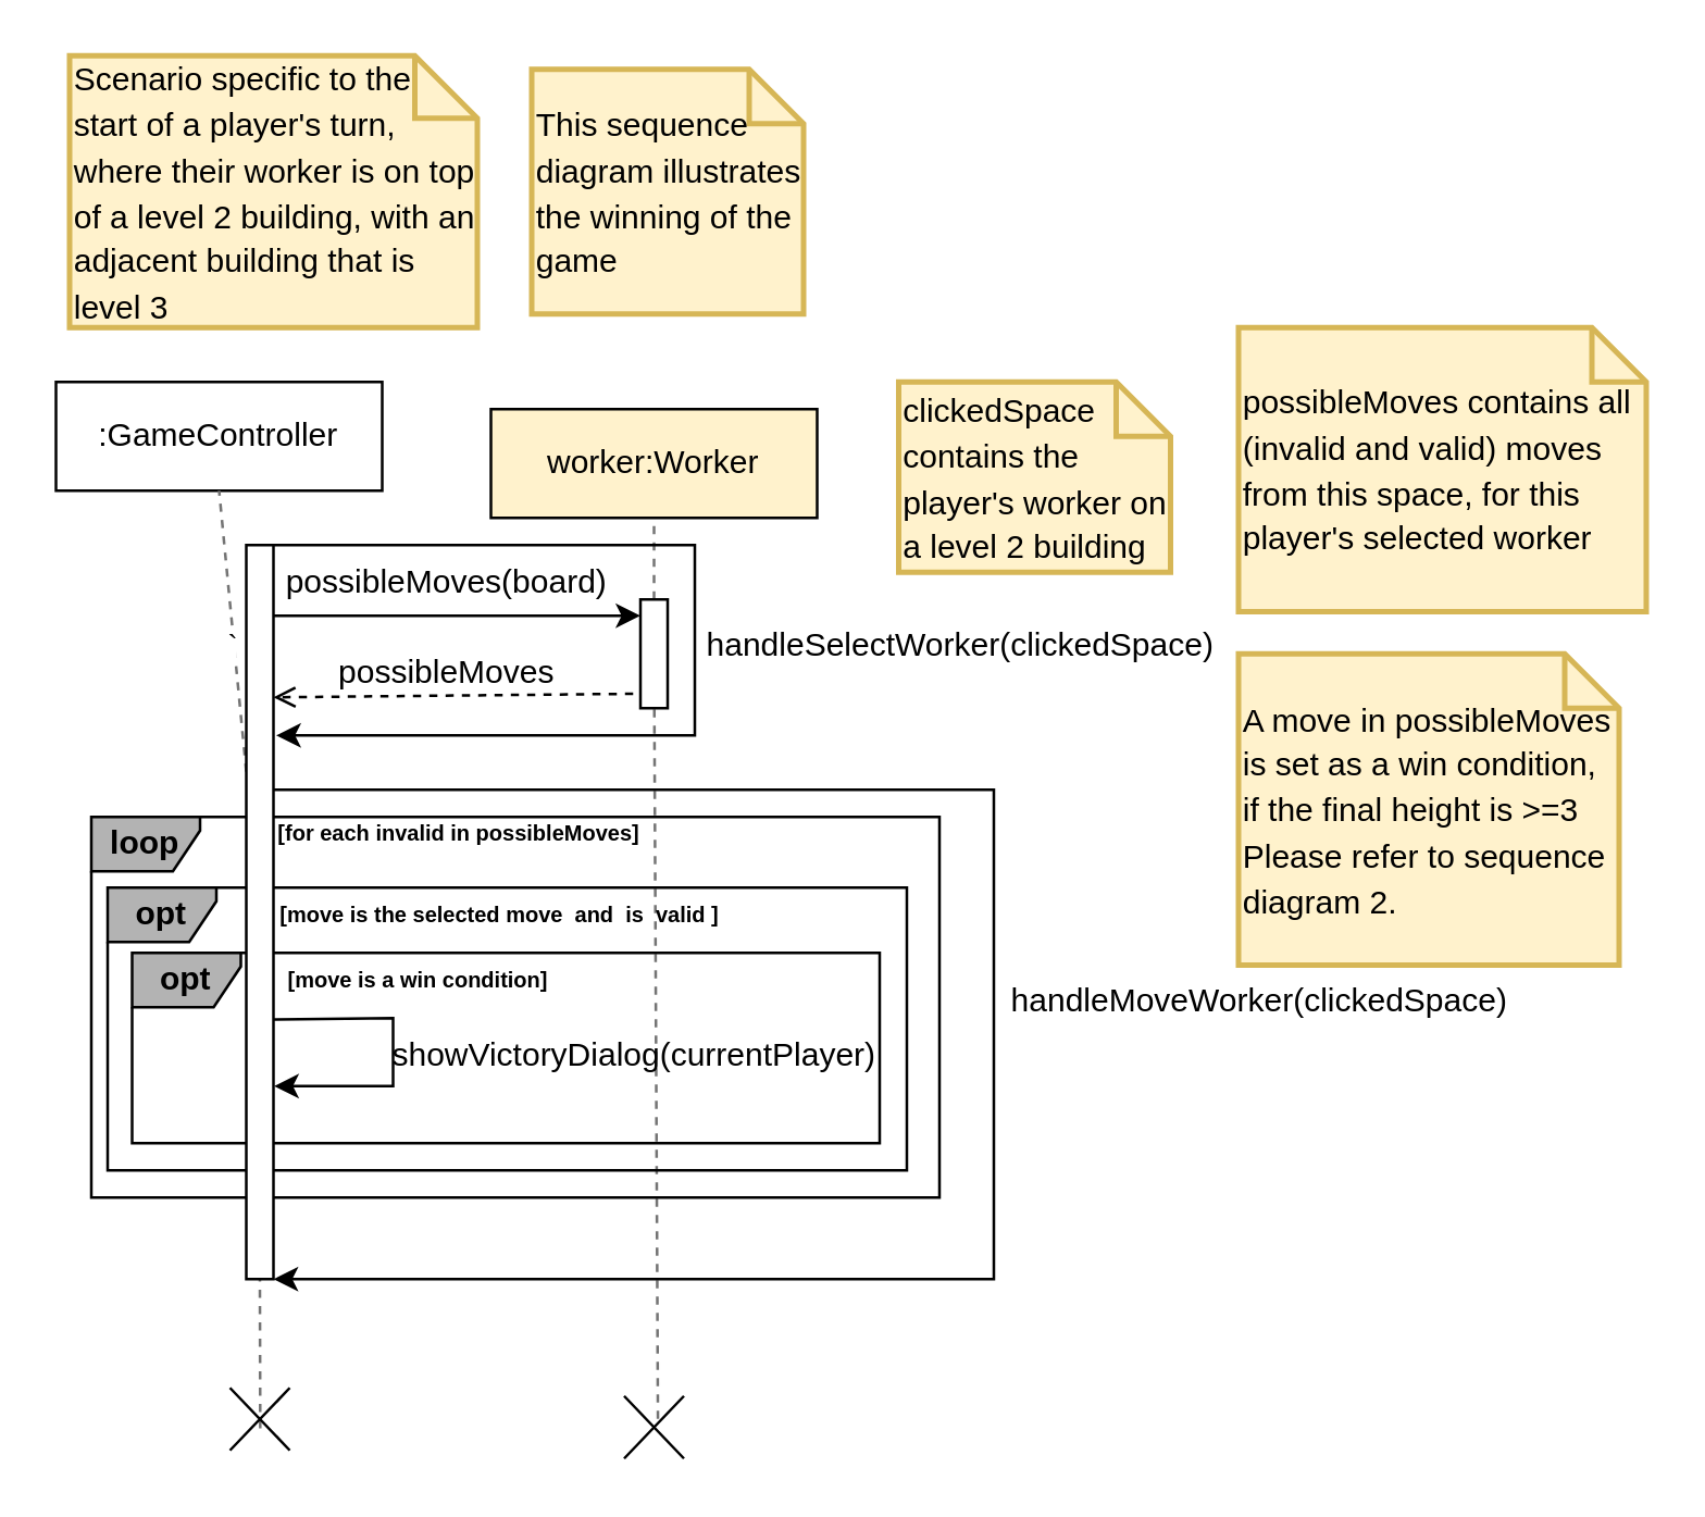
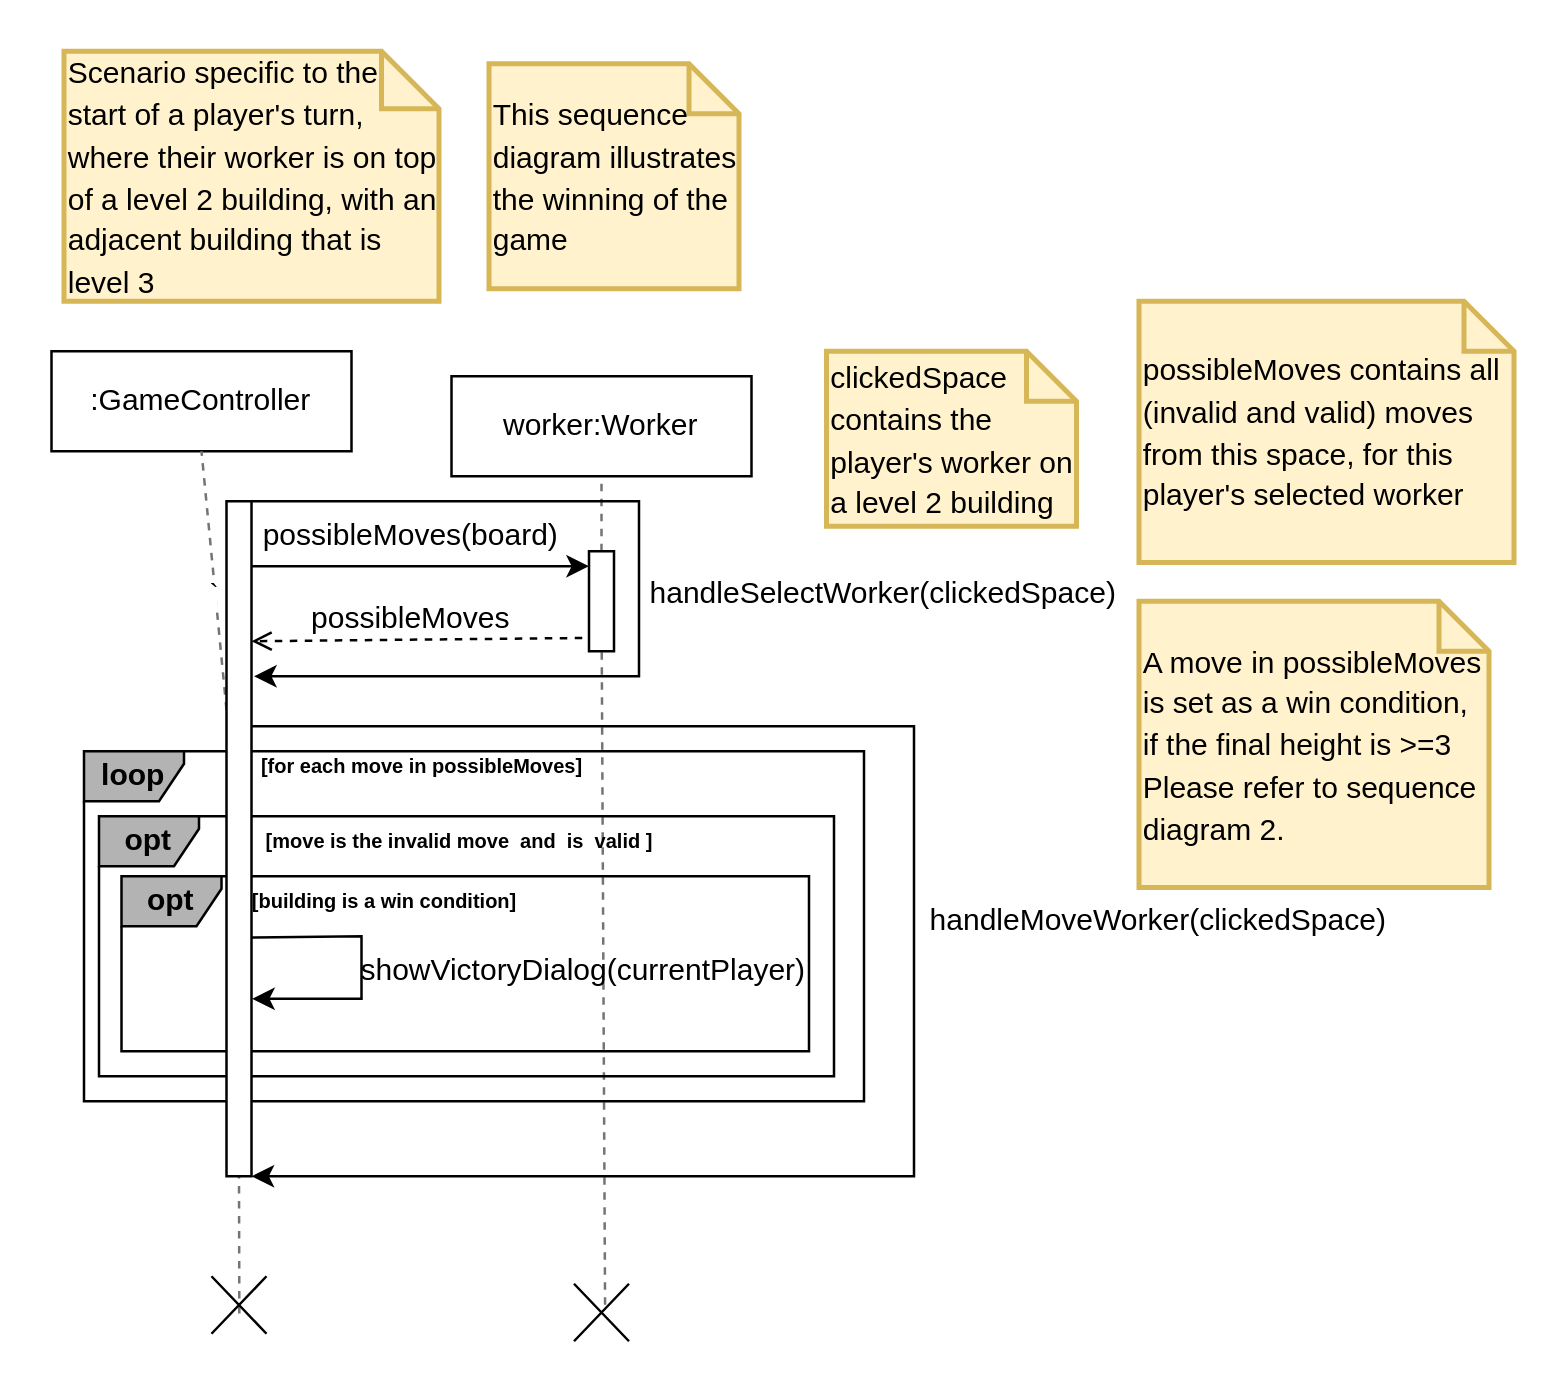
- <mxCell id="9" value="worker:Worker" style="rounded=0;whiteSpace=wrap;html=1;fillColor=#fff2cc;" vertex="1" parent="1"><mxGeometry x="180" y="150" width="120" height="40" as="geometry" /></mxCell>
+ <mxCell id="9" value="worker:Worker" style="rounded=0;whiteSpace=wrap;html=1;" vertex="1" parent="1"><mxGeometry x="180" y="150" width="120" height="40" as="geometry" /></mxCell>
- <mxCell id="24" value="&lt;font style=&quot;font-size: 8px;&quot;&gt;&lt;b&gt;[for each invalid in possibleMoves]&lt;/b&gt;&lt;/font&gt;" style="text;html=1;align=center;verticalAlign=middle;resizable=0;points=[];autosize=1;strokeColor=none;fillColor=none;" vertex="1" parent="20"><mxGeometry x="60" y="-10" width="150" height="30" as="geometry" /></mxCell>
+ <mxCell id="24" value="&lt;font style=&quot;font-size: 8px;&quot;&gt;&lt;b&gt;[for each move in possibleMoves]&lt;/b&gt;&lt;/font&gt;" style="text;html=1;align=center;verticalAlign=middle;resizable=0;points=[];autosize=1;strokeColor=none;fillColor=none;" vertex="1" parent="20"><mxGeometry x="60" y="-10" width="150" height="30" as="geometry" /></mxCell>
- <mxCell id="22" value="&lt;span style=&quot;font-size: 8px;&quot;&gt;&lt;b&gt;[move is the selected move&amp;nbsp; and&amp;nbsp; is&amp;nbsp; valid ]&lt;/b&gt;&lt;/span&gt;" style="text;html=1;align=center;verticalAlign=middle;resizable=0;points=[];autosize=1;strokeColor=none;fillColor=none;" vertex="1" parent="20"><mxGeometry x="60" y="20" width="180" height="30" as="geometry" /></mxCell>
+ <mxCell id="22" value="&lt;span style=&quot;font-size: 8px;&quot;&gt;&lt;b&gt;[move is the invalid move&amp;nbsp; and&amp;nbsp; is&amp;nbsp; valid ]&lt;/b&gt;&lt;/span&gt;" style="text;html=1;align=center;verticalAlign=middle;resizable=0;points=[];autosize=1;strokeColor=none;fillColor=none;" vertex="1" parent="20"><mxGeometry x="60" y="20" width="180" height="30" as="geometry" /></mxCell>
- <mxCell id="25" value="&lt;span style=&quot;font-size: 8px;&quot;&gt;&lt;b&gt;[move is a win condition]&lt;/b&gt;&lt;/span&gt;" style="text;html=1;align=center;verticalAlign=middle;resizable=0;points=[];autosize=1;strokeColor=none;fillColor=none;" vertex="1" parent="20"><mxGeometry x="60" y="44" width="120" height="30" as="geometry" /></mxCell>
+ <mxCell id="25" value="&lt;span style=&quot;font-size: 8px;&quot;&gt;&lt;b&gt;[building is a win condition]&lt;/b&gt;&lt;/span&gt;" style="text;html=1;align=center;verticalAlign=middle;resizable=0;points=[];autosize=1;strokeColor=none;fillColor=none;" vertex="1" parent="20"><mxGeometry x="60" y="44" width="120" height="30" as="geometry" /></mxCell>
